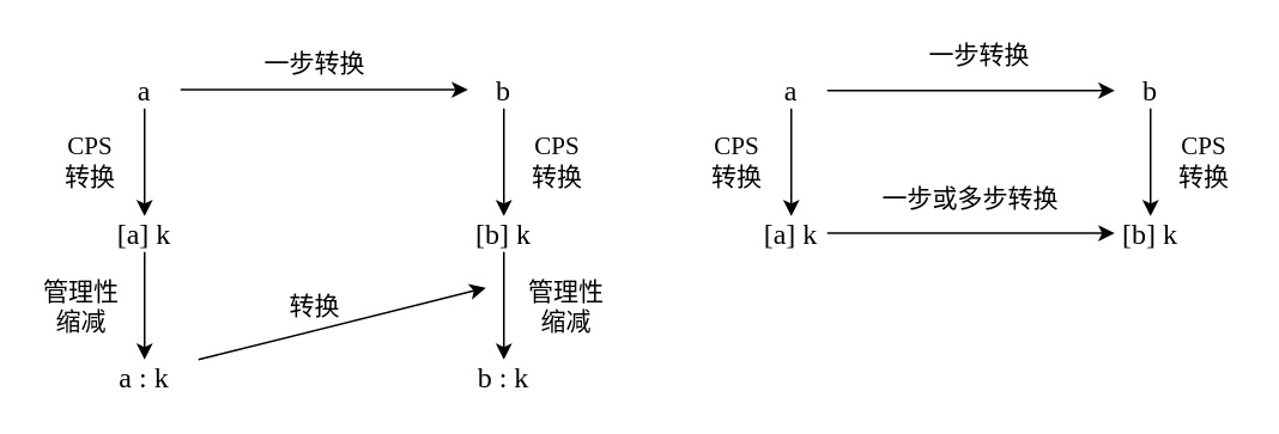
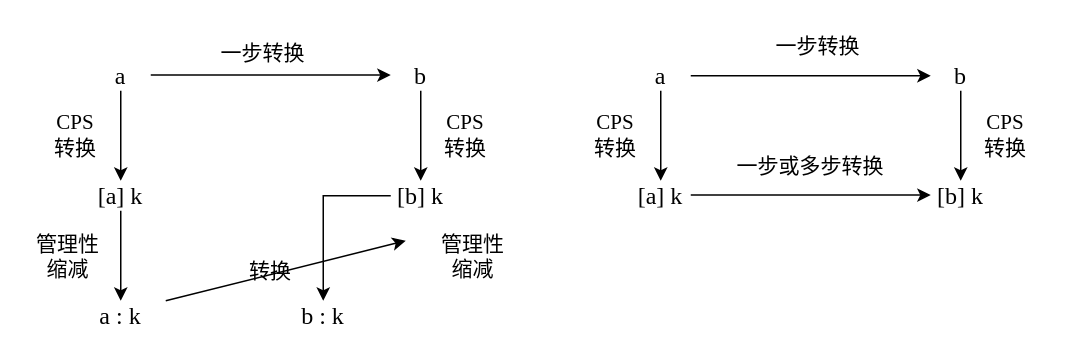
- <mxCell id="17" value="&lt;font style=&quot;font-size: 14px&quot;&gt;转换&lt;/font&gt;" style="text;html=1;strokeColor=none;fillColor=none;align=center;verticalAlign=middle;whiteSpace=wrap;rounded=0;" vertex="1" parent="1"><mxGeometry x="155" y="160" width="40" height="20" as="geometry" /></mxCell>
+ <mxCell id="17" value="&lt;font style=&quot;font-size: 14px&quot;&gt;转换&lt;/font&gt;" style="text;html=1;strokeColor=none;fillColor=none;align=center;verticalAlign=middle;whiteSpace=wrap;rounded=0;" vertex="1" parent="1"><mxGeometry x="160" y="170" width="40" height="20" as="geometry" /></mxCell>
- <mxCell id="15" value="&lt;font style=&quot;font-size: 16px&quot; face=&quot;Times New Roman&quot;&gt;b : k&lt;/font&gt;" style="text;html=1;strokeColor=none;fillColor=none;align=center;verticalAlign=middle;whiteSpace=wrap;rounded=0;" vertex="1" parent="1"><mxGeometry x="260" y="200" width="40" height="20" as="geometry" /></mxCell>
+ <mxCell id="15" value="&lt;font style=&quot;font-size: 16px&quot; face=&quot;Times New Roman&quot;&gt;b : k&lt;/font&gt;" style="text;html=1;strokeColor=none;fillColor=none;align=center;verticalAlign=middle;whiteSpace=wrap;rounded=0;" vertex="1" parent="1"><mxGeometry x="195" y="200" width="40" height="20" as="geometry" /></mxCell>
